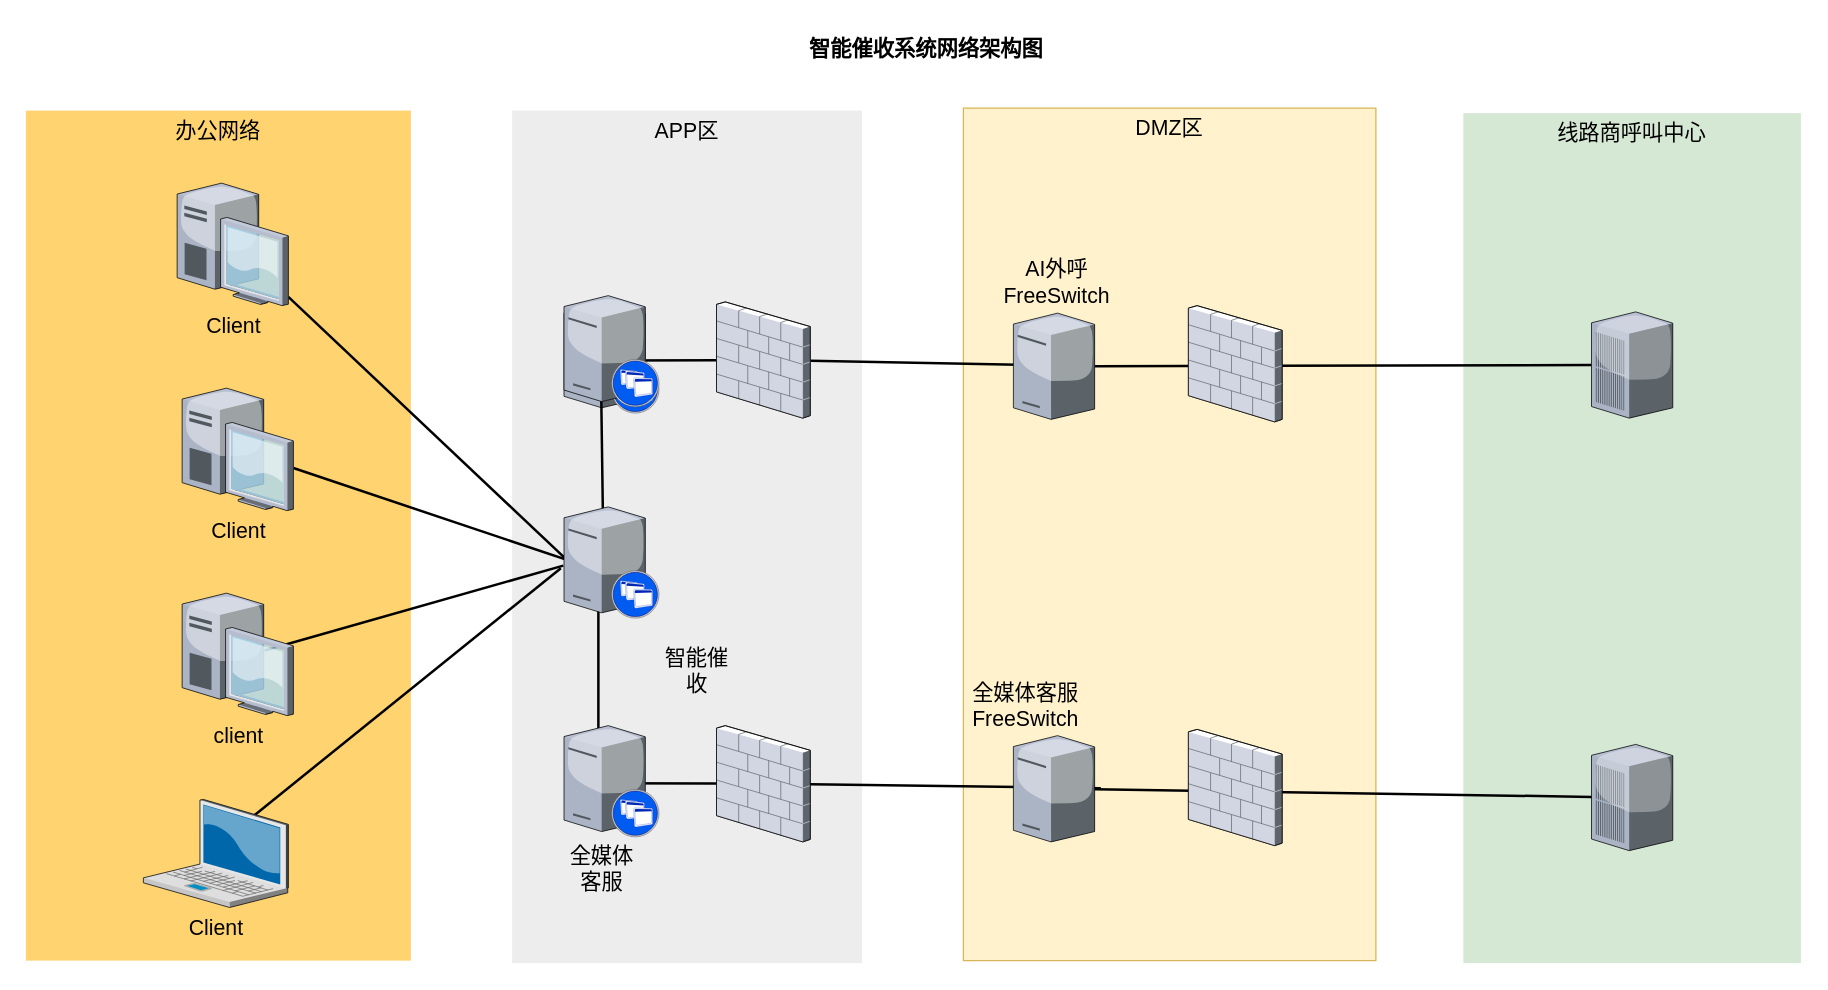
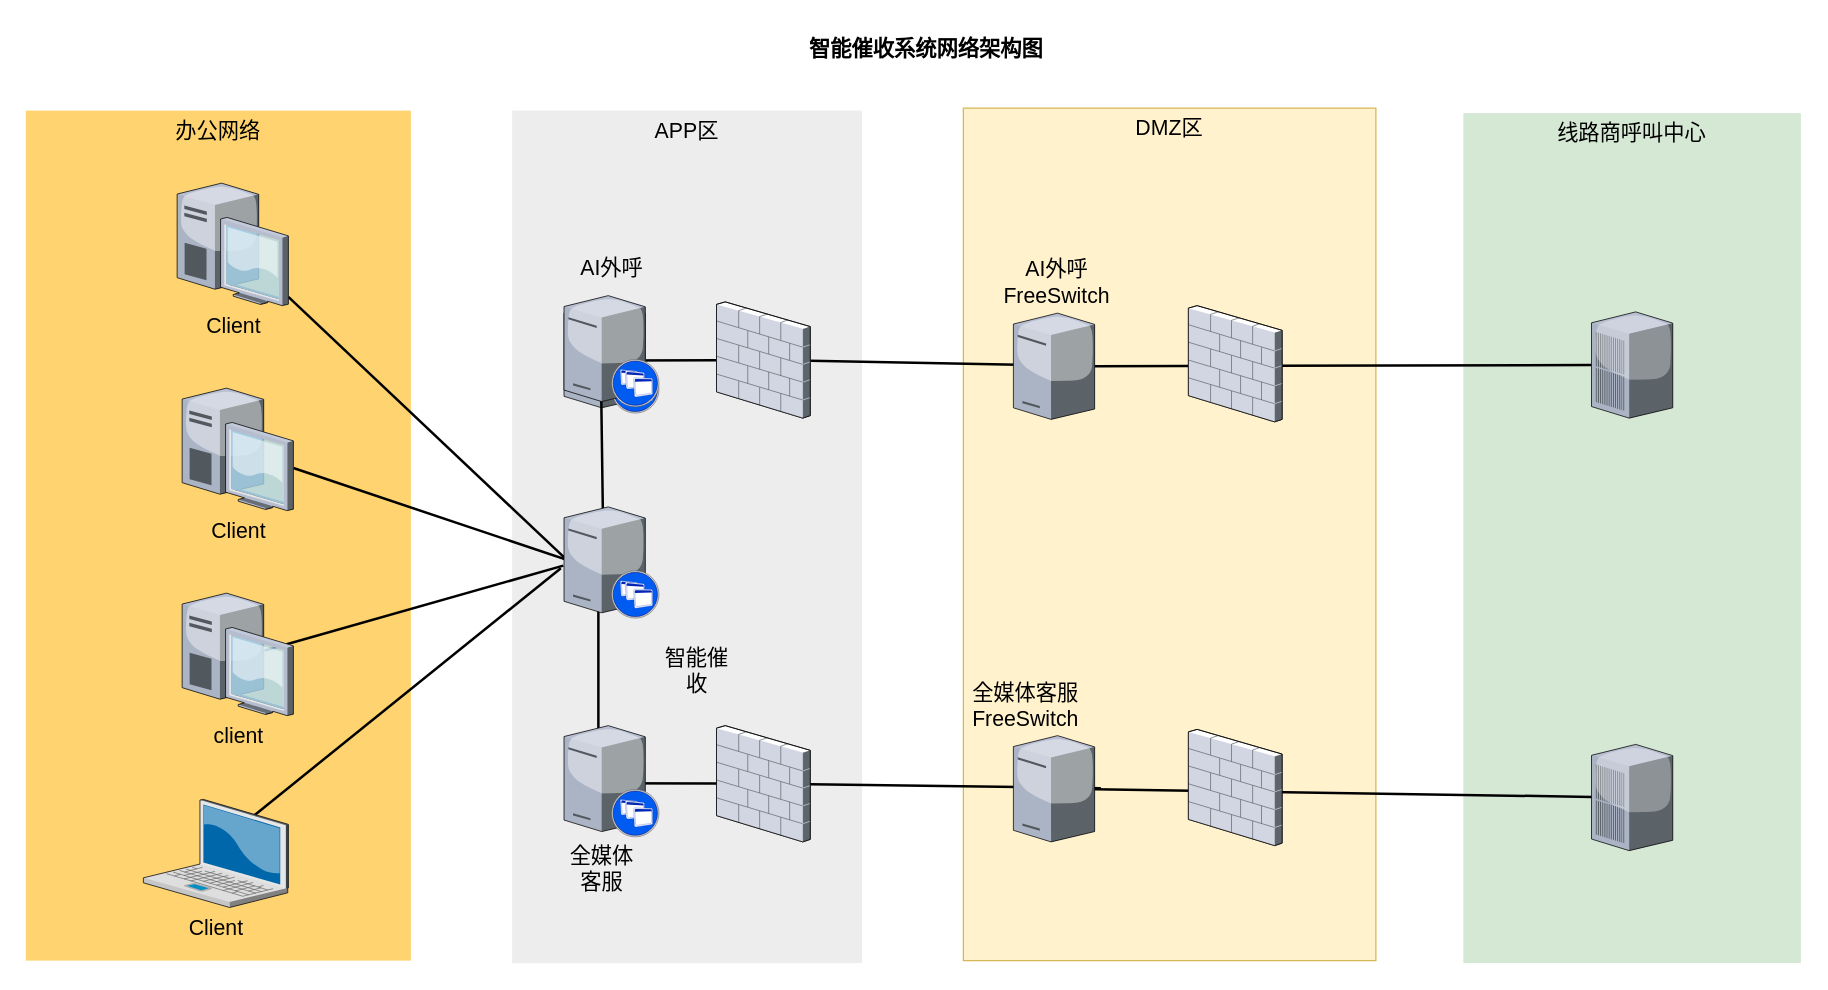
+ <mxCell id="32" value="AI外呼" style="text;strokeColor=none;align=center;fillColor=none;html=1;verticalAlign=middle;whiteSpace=wrap;rounded=0;fontSize=17;" vertex="1" parent="1"><mxGeometry x="458.5" y="200" width="60" height="30" as="geometry" /></mxCell>
